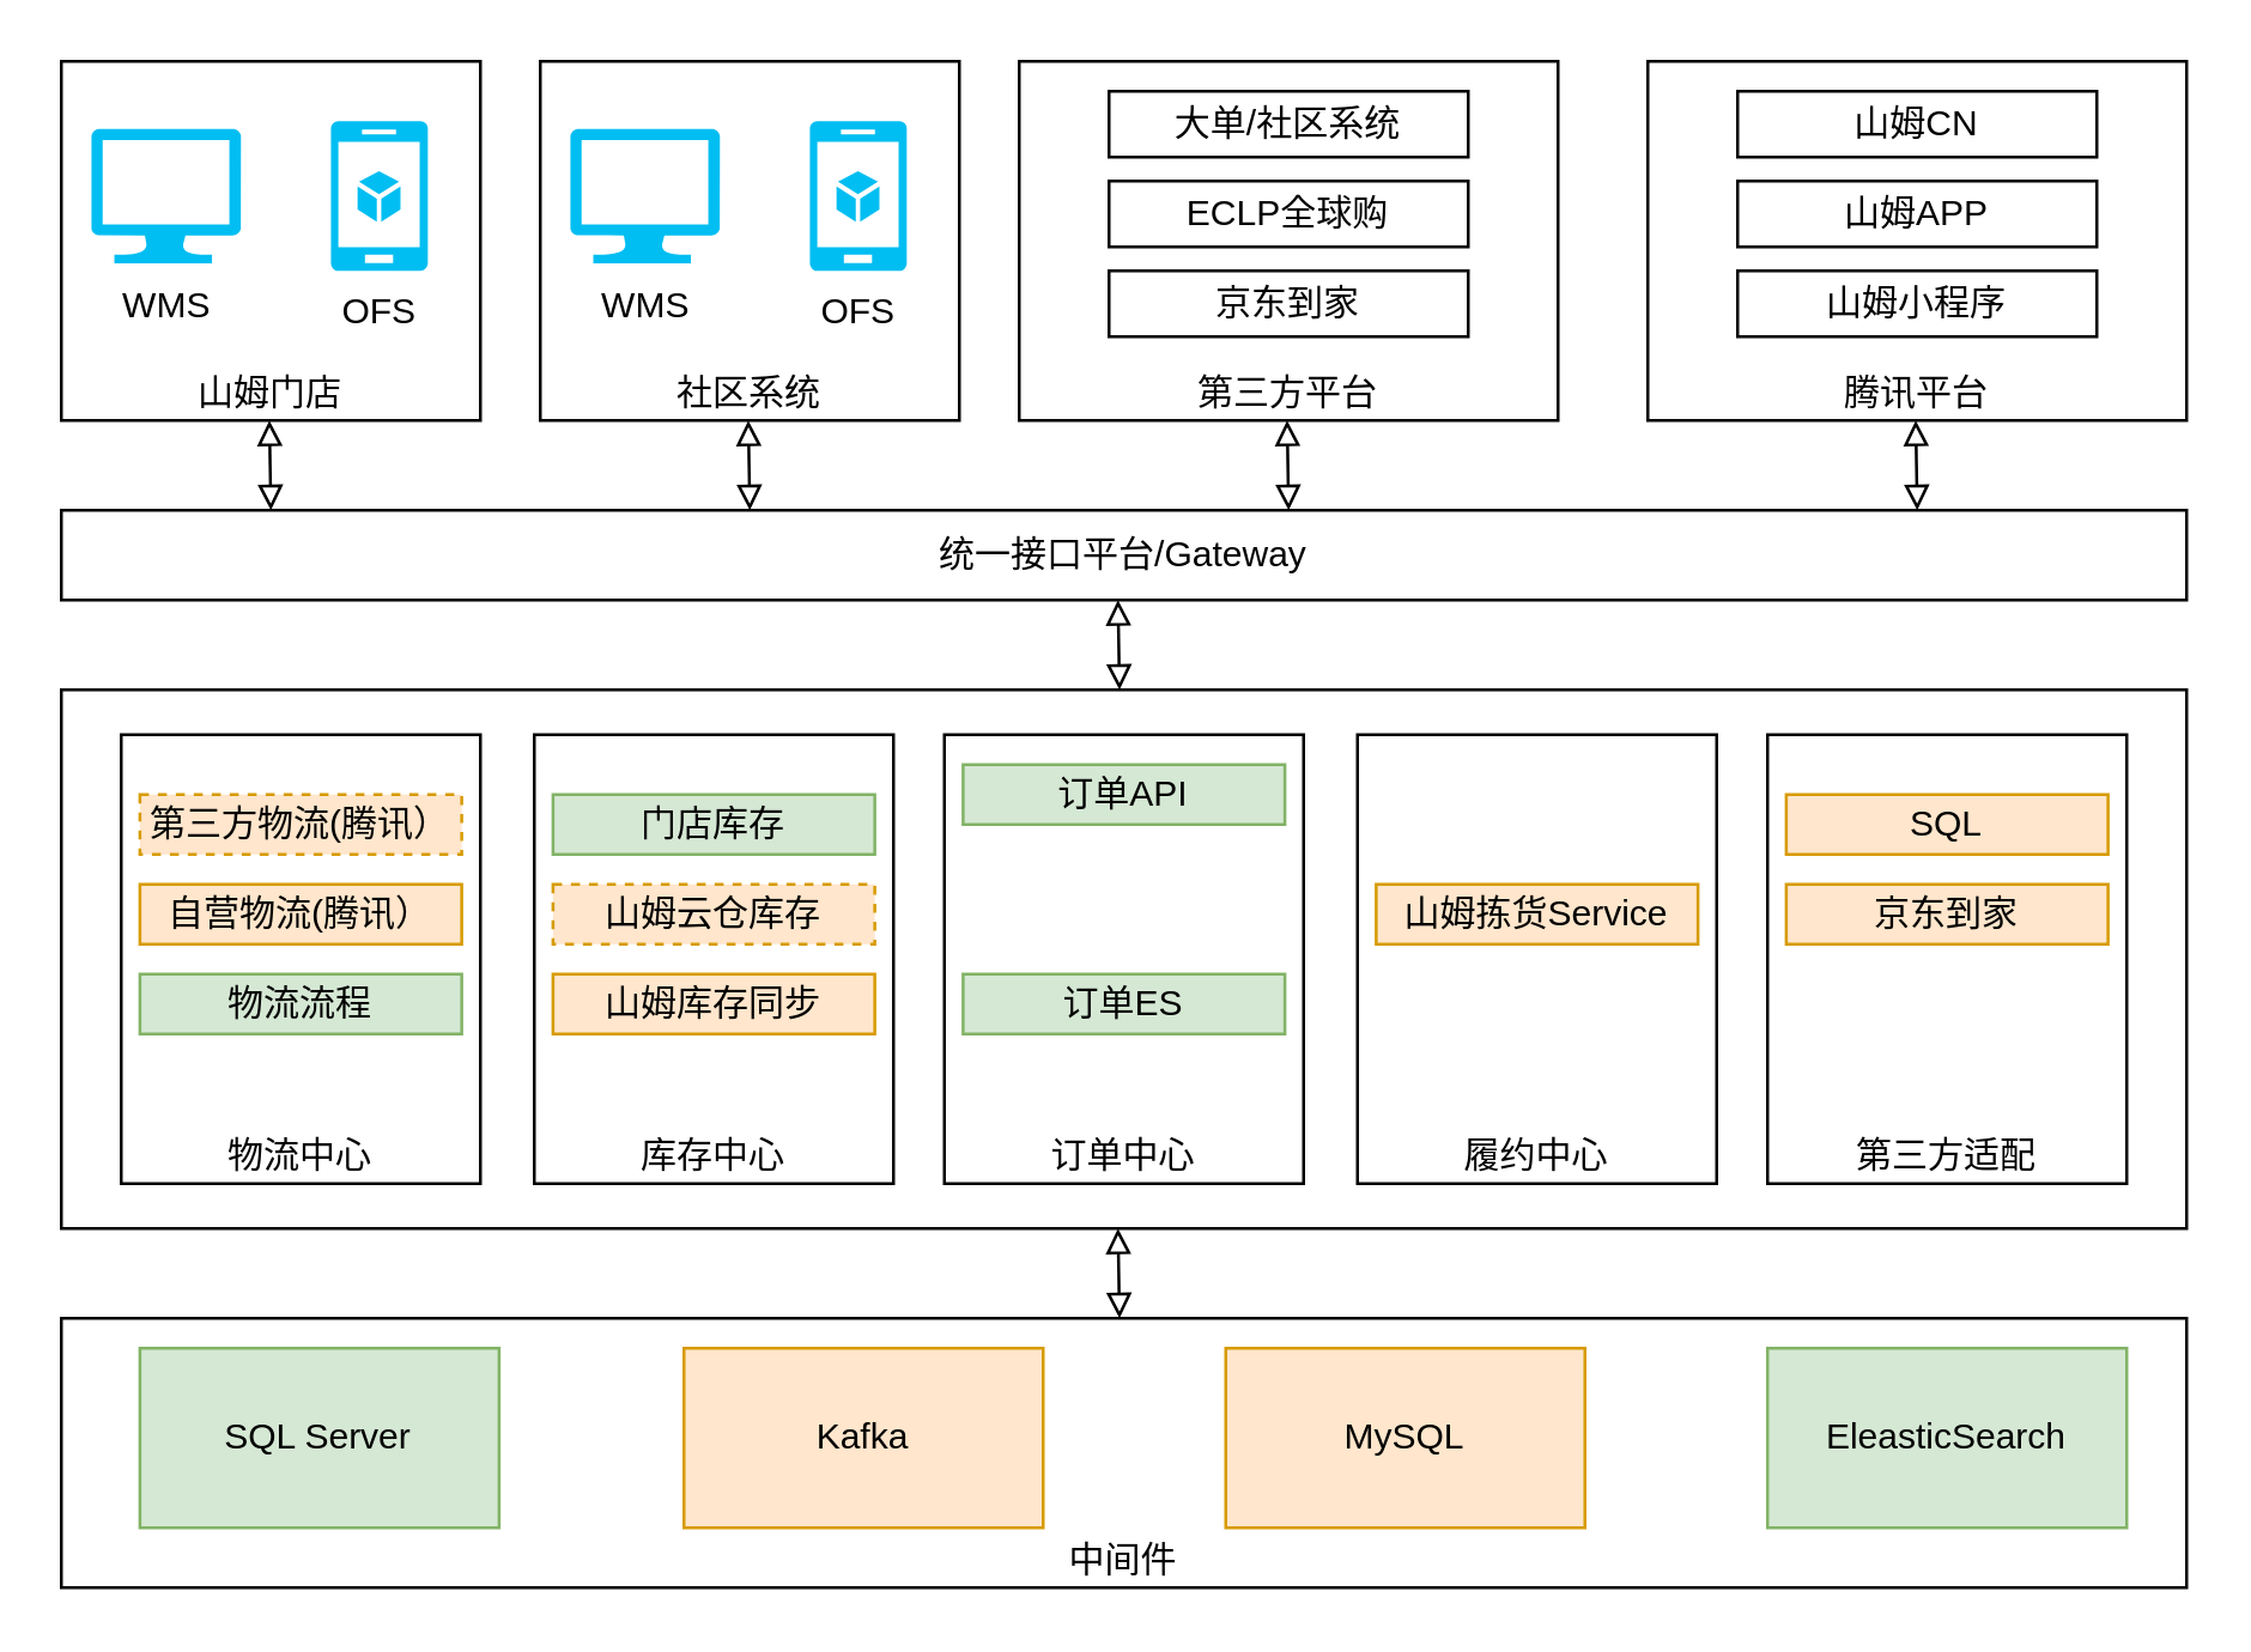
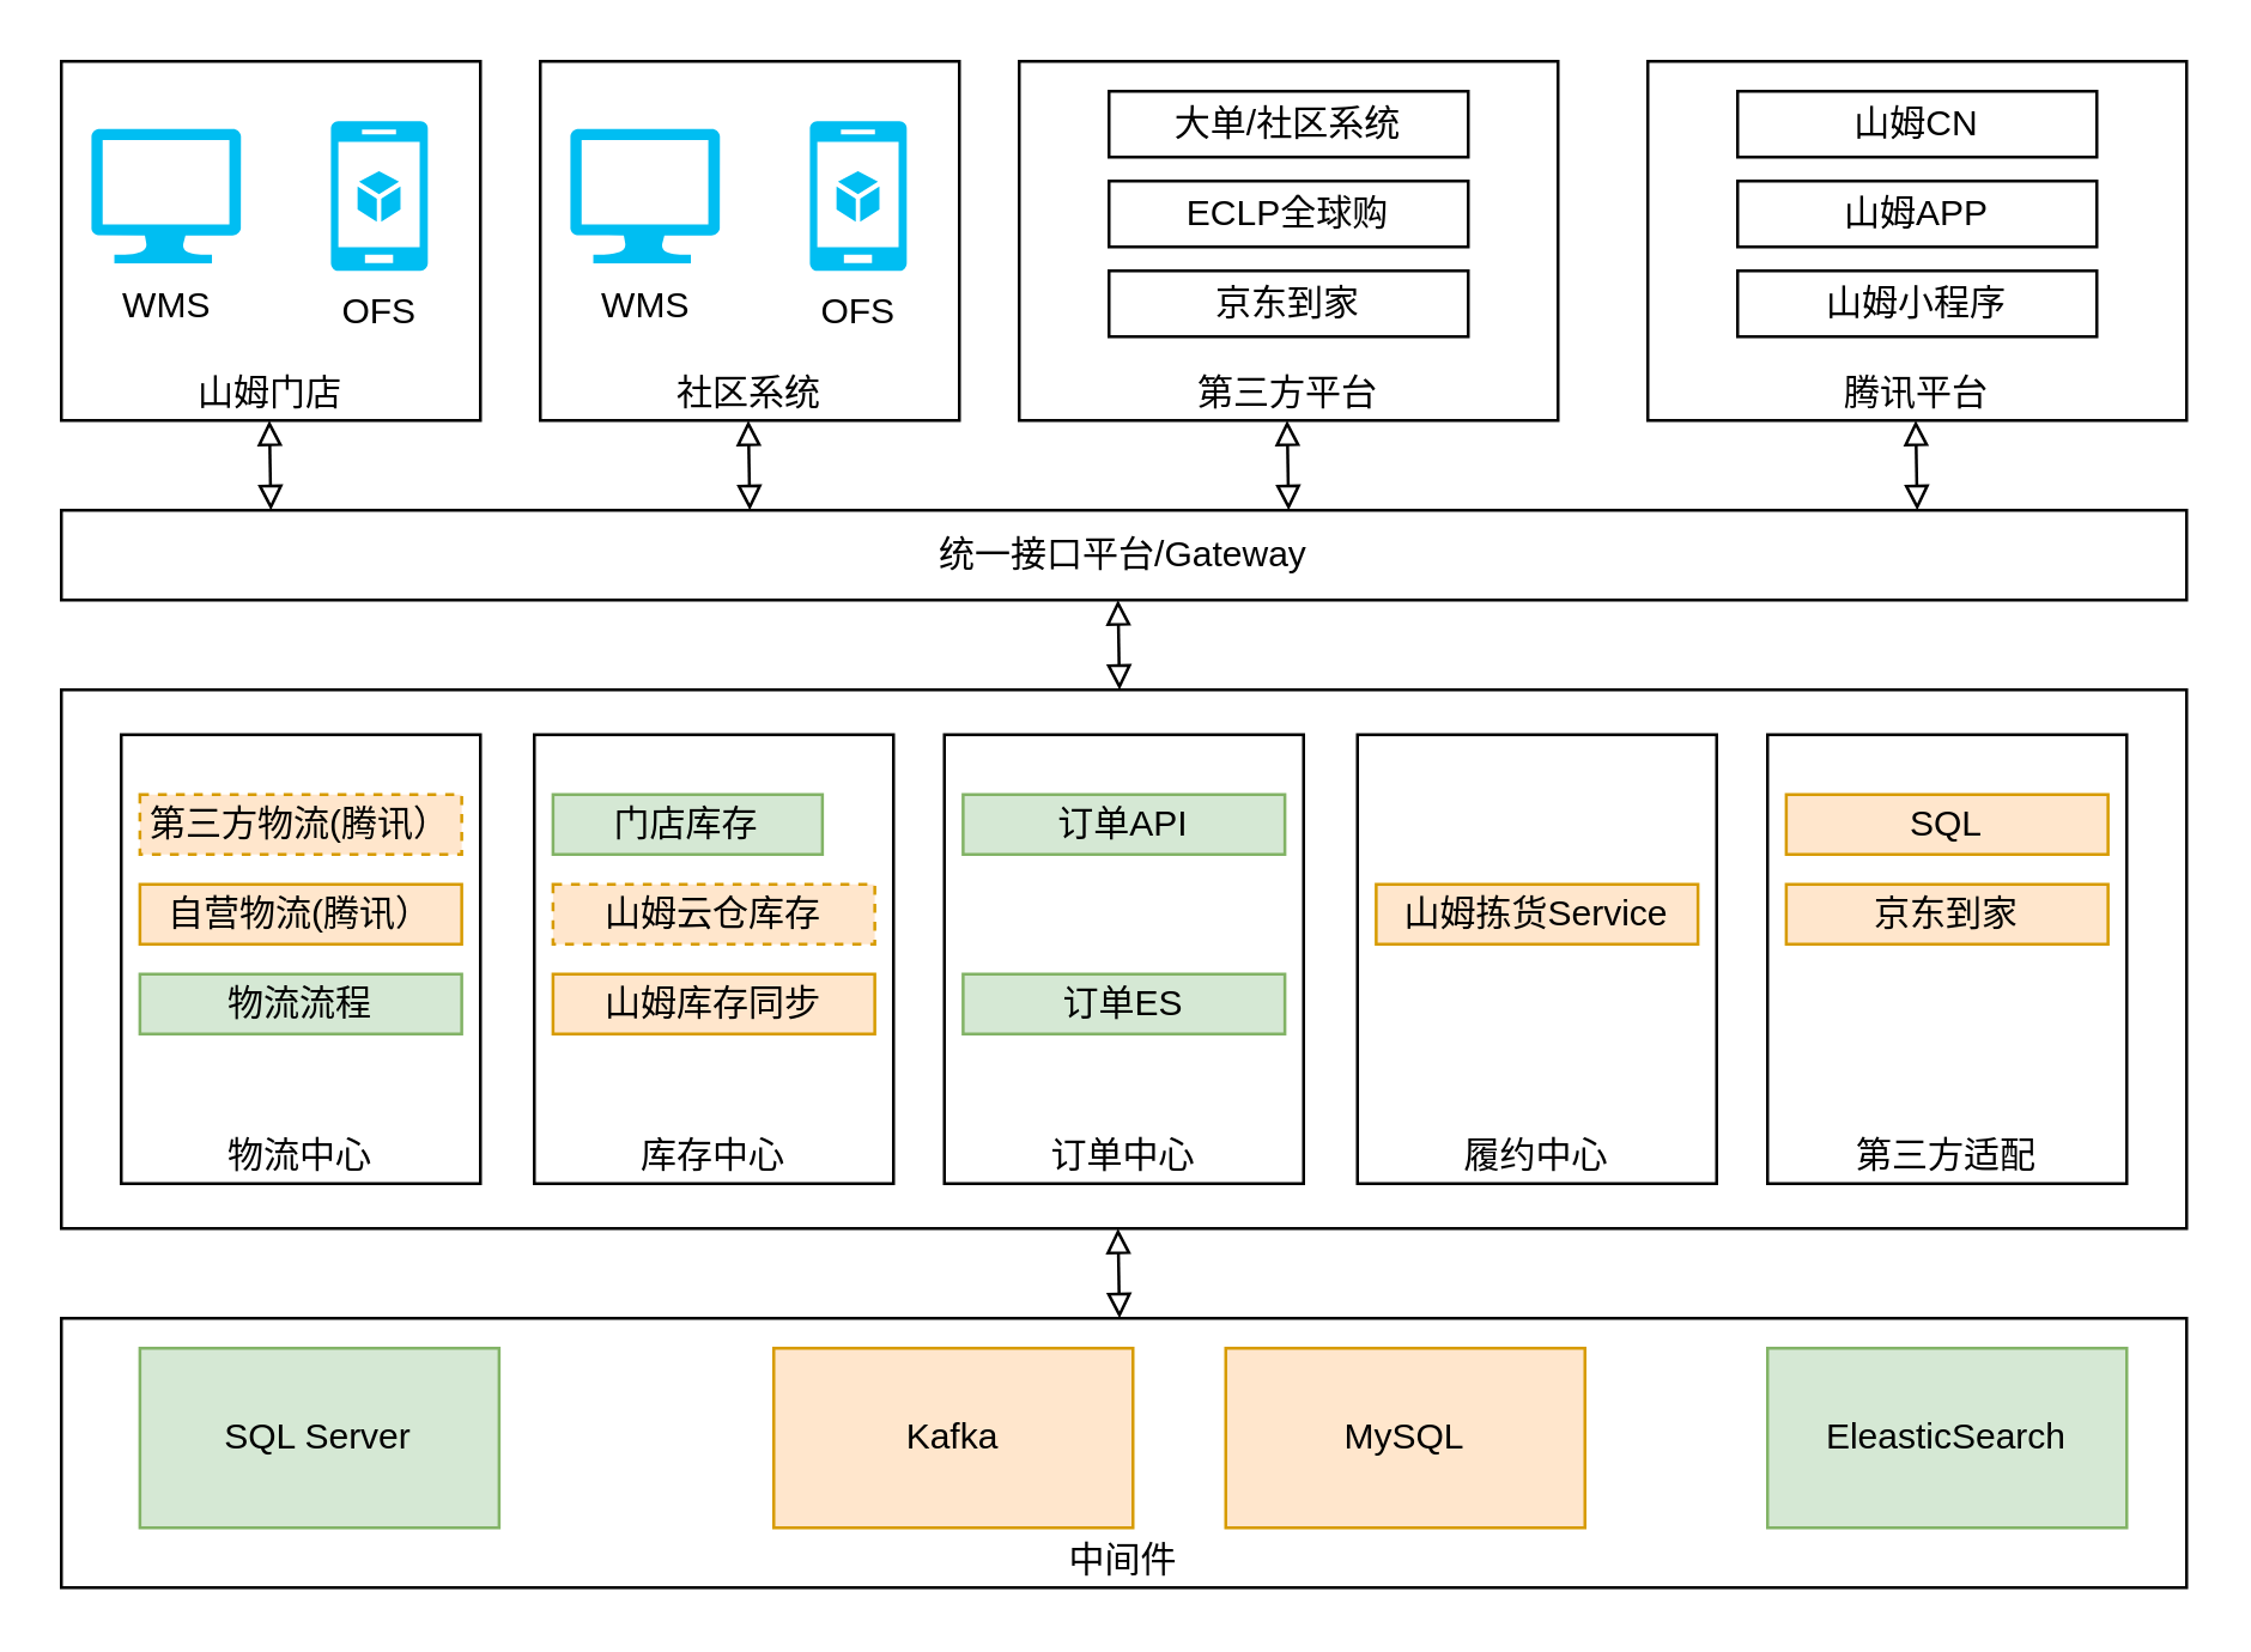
- <mxCell id="30" value="订单API" style="rounded=0;whiteSpace=wrap;html=1;align=center;fillColor=#d5e8d4;strokeColor=#82b366;" vertex="1" parent="1"><mxGeometry x="321.25" y="255" width="107.5" height="20" as="geometry" /></mxCell>
+ <mxCell id="30" value="订单API" style="rounded=0;whiteSpace=wrap;html=1;align=center;fillColor=#d5e8d4;strokeColor=#82b366;" vertex="1" parent="1"><mxGeometry x="321.25" y="265" width="107.5" height="20" as="geometry" /></mxCell>
- <mxCell id="27" value="门店库存" style="rounded=0;whiteSpace=wrap;html=1;align=center;fillColor=#d5e8d4;strokeColor=#82b366;" vertex="1" parent="1"><mxGeometry x="184.25" y="265" width="107.5" height="20" as="geometry" /></mxCell>
+ <mxCell id="27" value="门店库存" style="rounded=0;whiteSpace=wrap;html=1;align=center;fillColor=#d5e8d4;strokeColor=#82b366;" vertex="1" parent="1"><mxGeometry x="184.25" y="265" width="90" height="20" as="geometry" /></mxCell>
- <mxCell id="39" value="Kafka" style="rounded=0;whiteSpace=wrap;html=1;align=center;fillColor=#ffe6cc;strokeColor=#d79b00;" vertex="1" parent="1"><mxGeometry x="228" y="450" width="120" height="60" as="geometry" /></mxCell>
+ <mxCell id="39" value="Kafka" style="rounded=0;whiteSpace=wrap;html=1;align=center;fillColor=#ffe6cc;strokeColor=#d79b00;" vertex="1" parent="1"><mxGeometry x="258" y="450" width="120" height="60" as="geometry" /></mxCell>
